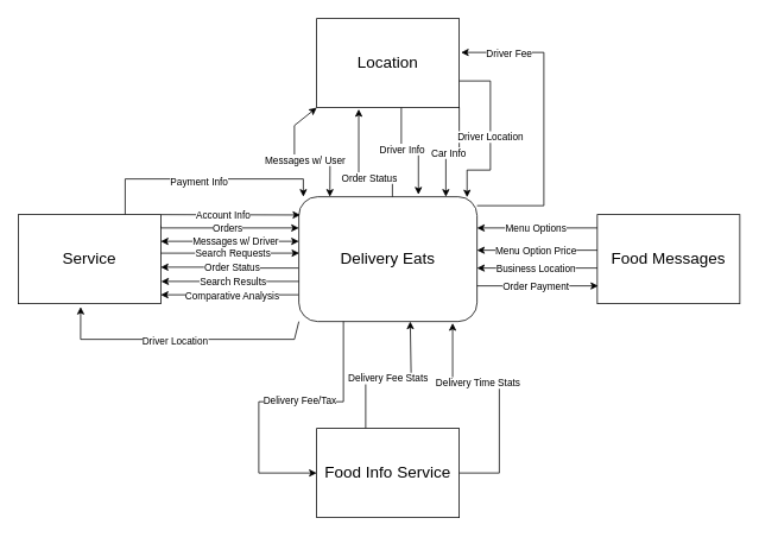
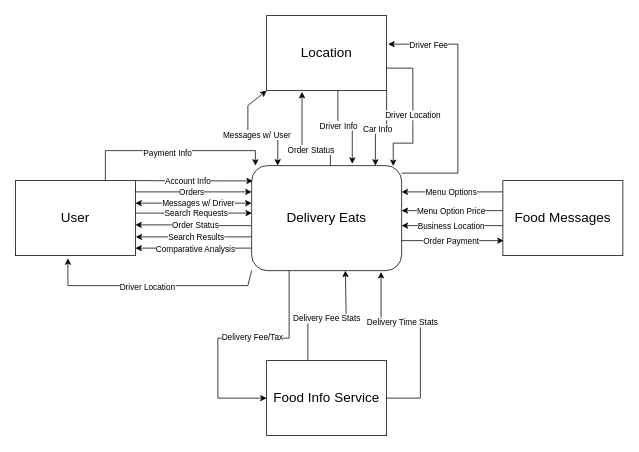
- <mxCell id="6" value="&lt;font style=&quot;font-size: 18px;&quot;&gt;Service&lt;/font&gt;" style="rounded=0;whiteSpace=wrap;html=1;" vertex="1" parent="1"><mxGeometry x="20" y="240" width="160" height="100" as="geometry" /></mxCell>
+ <mxCell id="6" value="&lt;font style=&quot;font-size: 18px;&quot;&gt;User&lt;/font&gt;" style="rounded=0;whiteSpace=wrap;html=1;" vertex="1" parent="1"><mxGeometry x="20" y="240" width="160" height="100" as="geometry" /></mxCell>
